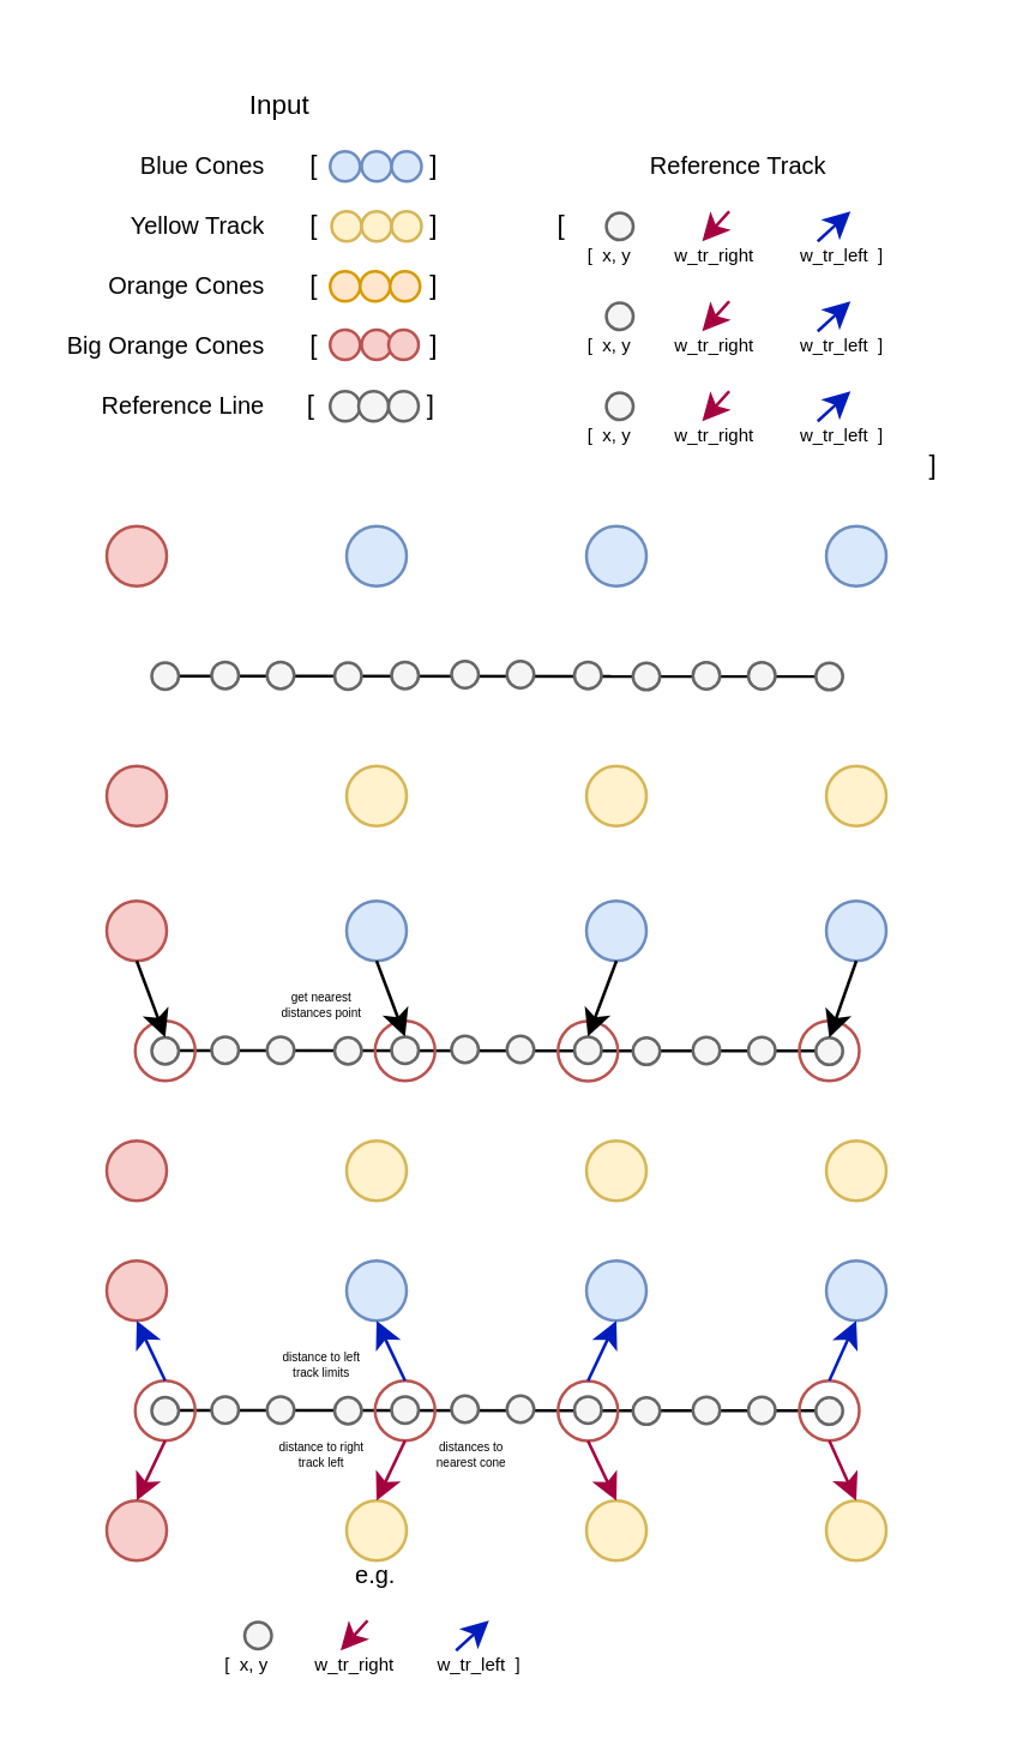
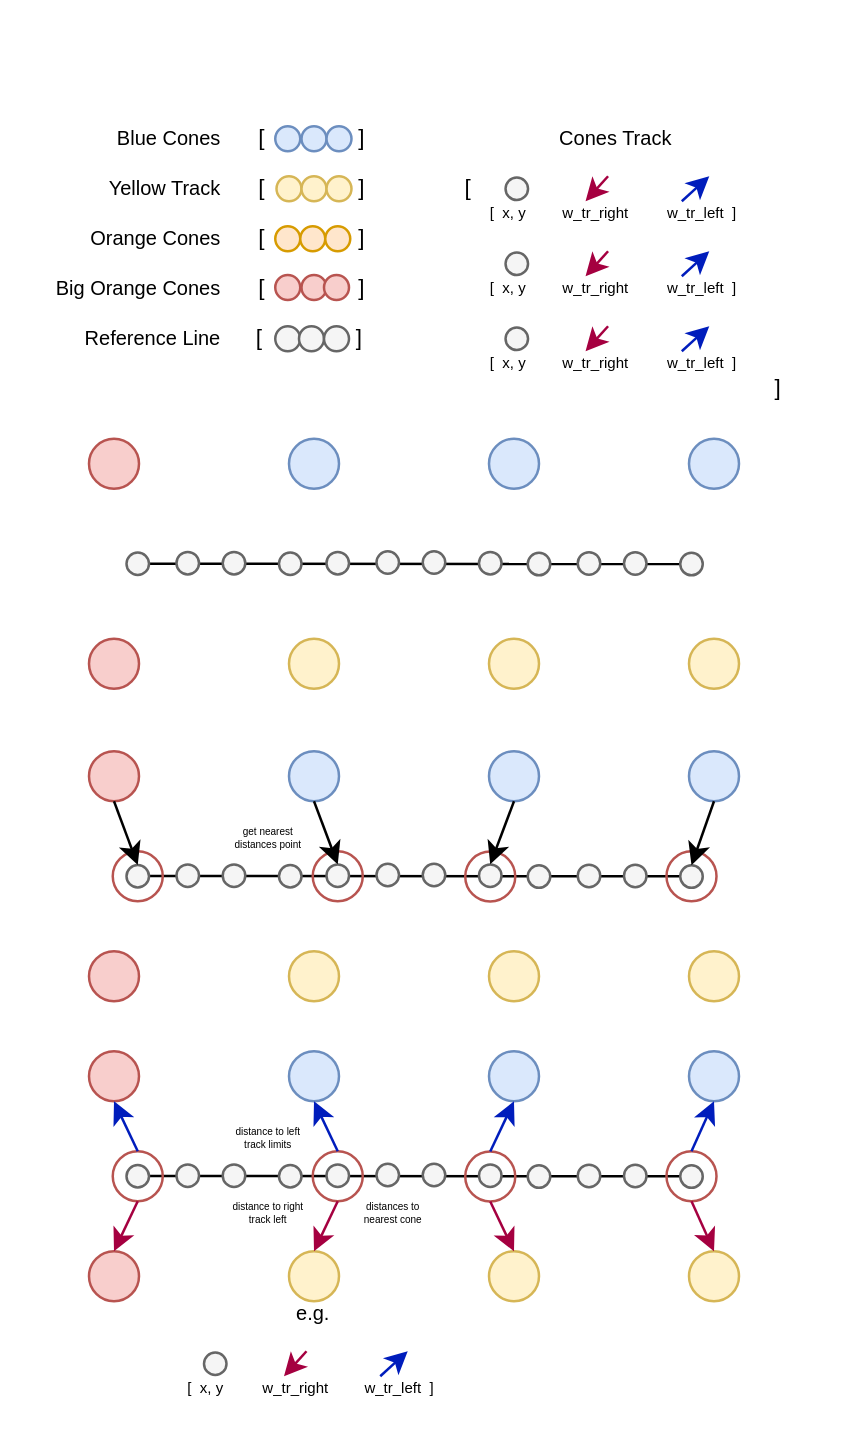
- <mxCell id="148" value="Input" style="text;html=1;strokeColor=none;fillColor=none;align=center;verticalAlign=middle;whiteSpace=wrap;rounded=0;fontFamily=Helvetica;fontSize=9;sketch=0;" parent="1" vertex="1"><mxGeometry x="63" y="20" width="60" height="30" as="geometry" /></mxCell>
- <mxCell id="119" value="Reference Track" style="text;html=1;strokeColor=none;fillColor=none;align=center;verticalAlign=middle;whiteSpace=wrap;rounded=0;fontFamily=Helvetica;fontSize=8;sketch=0;" parent="97" vertex="1"><mxGeometry x="32.87" width="69.5" height="10" as="geometry" /></mxCell>
+ <mxCell id="119" value="Cones Track" style="text;html=1;strokeColor=none;fillColor=none;align=center;verticalAlign=middle;whiteSpace=wrap;rounded=0;fontFamily=Helvetica;fontSize=8;sketch=0;" parent="97" vertex="1"><mxGeometry x="32.87" width="69.5" height="10" as="geometry" /></mxCell>
